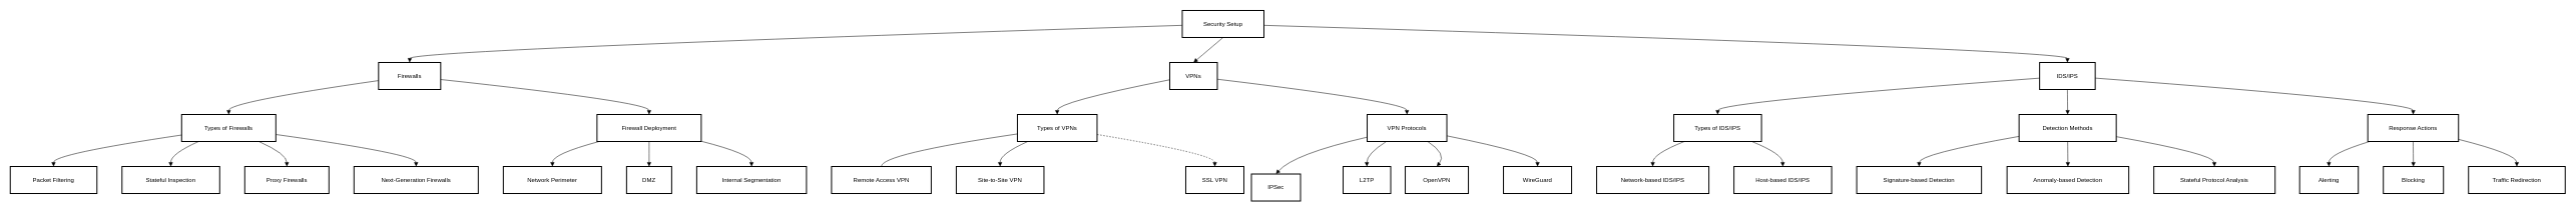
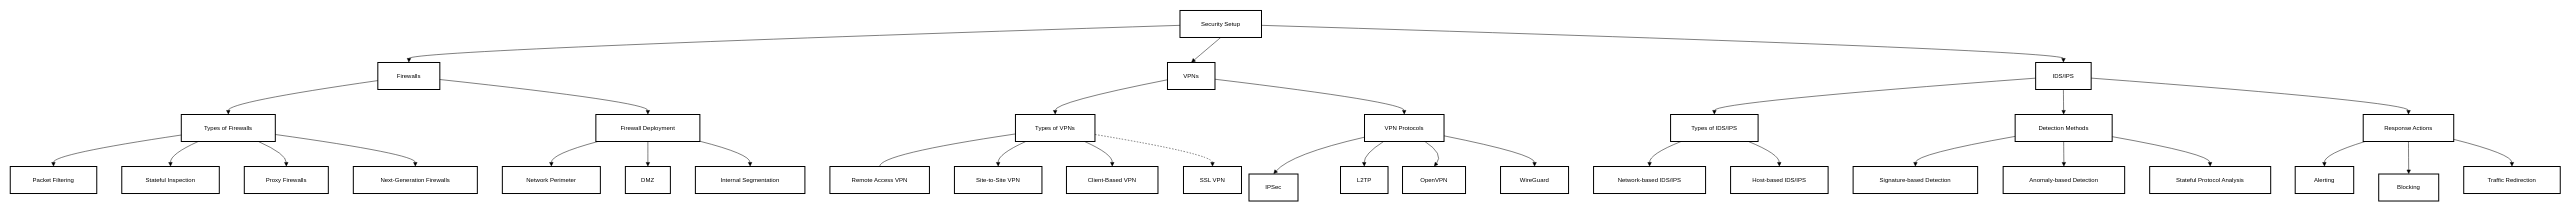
+ <mxCell id="51" value="" style="curved=1;startArrow=none;endArrow=block;exitX=0.87;exitY=1;entryX=0.5;entryY=0;" edge="1" parent="1" source="15" target="18"><mxGeometry relative="1" as="geometry"><Array as="points"><mxPoint x="2224" y="307" /></Array></mxGeometry></mxCell>
+ <mxCell id="18" value="Client-Based VPN" style="whiteSpace=wrap;strokeWidth=2;" vertex="1" parent="1"><mxGeometry x="2132" y="332" width="183" height="54" as="geometry" /></mxCell>
- <mxCell id="34" value="Blocking" style="whiteSpace=wrap;strokeWidth=2;" vertex="1" parent="1"><mxGeometry x="4756" y="332" width="120" height="54" as="geometry" /></mxCell>
+ <mxCell id="34" value="Blocking" style="whiteSpace=wrap;strokeWidth=2;" vertex="1" parent="1"><mxGeometry x="4756" y="347" width="120" height="54" as="geometry" /></mxCell>
